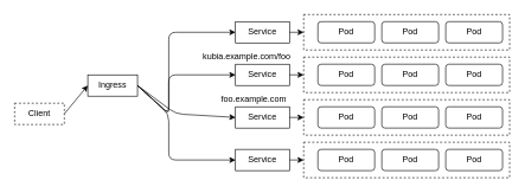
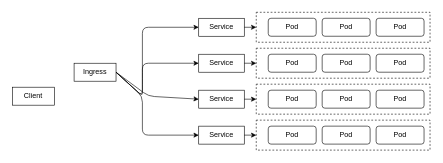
- <mxCell id="32" value="kubia.example.com/foo" style="text;html=1;strokeColor=none;fillColor=none;align=center;verticalAlign=middle;whiteSpace=wrap;rounded=0;dashed=1;" vertex="1" parent="1"><mxGeometry x="297" y="70" width="100" height="20" as="geometry" /></mxCell>
- <mxCell id="33" value="foo.example.com" style="text;html=1;strokeColor=none;fillColor=none;align=center;verticalAlign=middle;whiteSpace=wrap;rounded=0;dashed=1;" vertex="1" parent="1"><mxGeometry x="307" y="130" width="100" height="20" as="geometry" /></mxCell>
- <mxCell id="34" value="" style="endArrow=classic;html=1;exitX=1;exitY=0.5;exitDx=0;exitDy=0;entryX=0;entryY=0.5;entryDx=0;entryDy=0;" edge="1" parent="1" source="3" target="4"><mxGeometry width="50" height="50" relative="1" as="geometry"><mxPoint x="257" y="290" as="sourcePoint" /><mxPoint x="307" y="240" as="targetPoint" /></mxGeometry></mxCell>
- <mxCell id="3" value="Client" style="rounded=0;whiteSpace=wrap;html=1;dashed=1;" vertex="1" parent="1"><mxGeometry x="20" y="145" width="70" height="30" as="geometry" /></mxCell>
+ <mxCell id="3" value="Client" style="rounded=0;whiteSpace=wrap;html=1;" vertex="1" parent="1"><mxGeometry x="20" y="145" width="70" height="30" as="geometry" /></mxCell>
